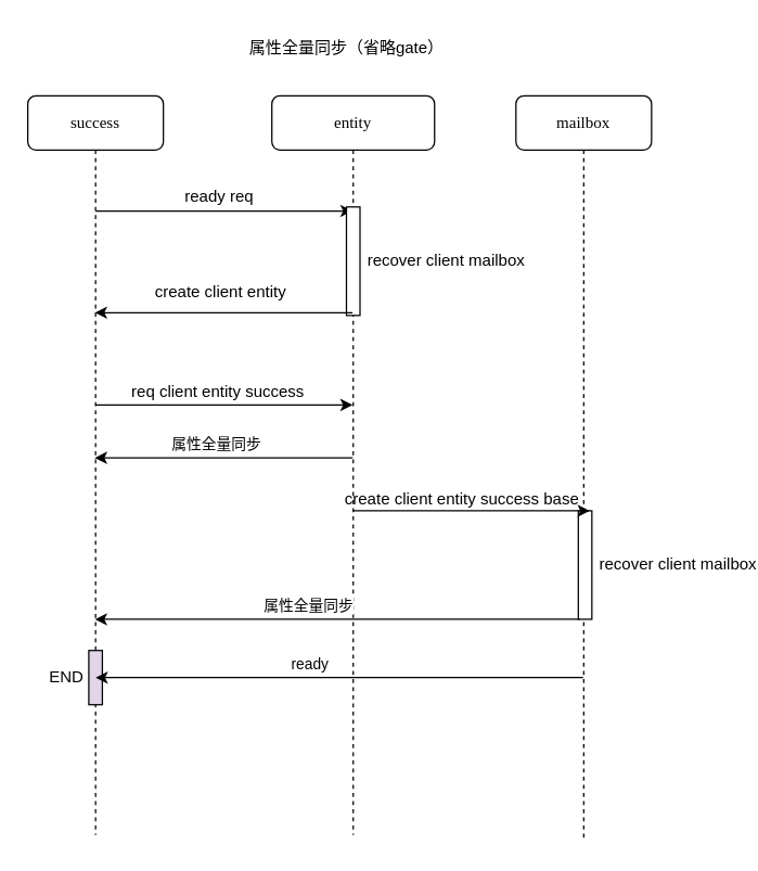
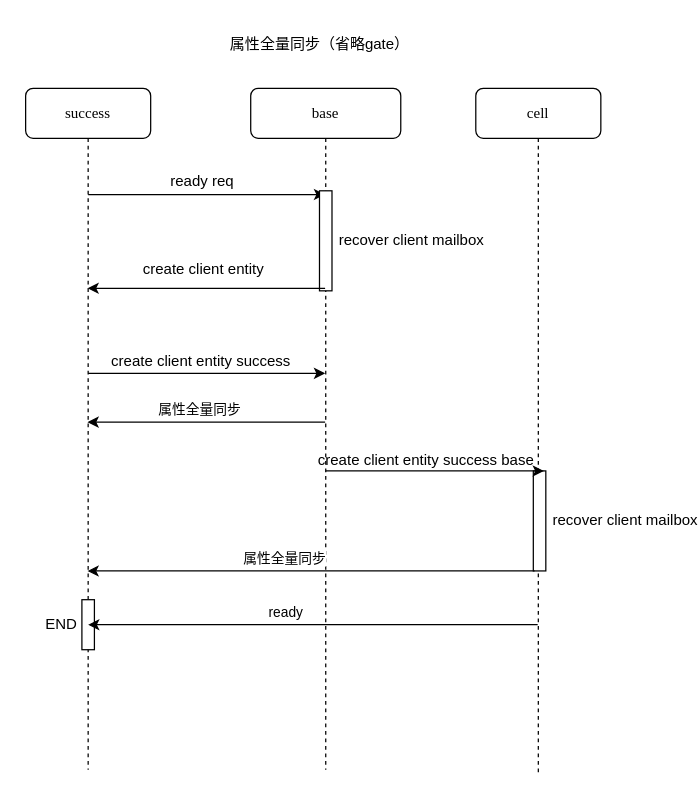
- <mxCell id="5" value="entity" style="shape=umlLifeline;perimeter=lifelinePerimeter;whiteSpace=wrap;html=1;container=1;collapsible=0;recursiveResize=0;outlineConnect=0;rounded=1;shadow=0;comic=0;labelBackgroundColor=none;strokeWidth=1;fontFamily=Verdana;fontSize=12;align=center;" parent="1" vertex="1"><mxGeometry x="200" y="70" width="120" height="545" as="geometry" /></mxCell>
+ <mxCell id="5" value="base" style="shape=umlLifeline;perimeter=lifelinePerimeter;whiteSpace=wrap;html=1;container=1;collapsible=0;recursiveResize=0;outlineConnect=0;rounded=1;shadow=0;comic=0;labelBackgroundColor=none;strokeWidth=1;fontFamily=Verdana;fontSize=12;align=center;" parent="1" vertex="1"><mxGeometry x="200" y="70" width="120" height="545" as="geometry" /></mxCell>
- <mxCell id="10" value="mailbox" style="shape=umlLifeline;perimeter=lifelinePerimeter;whiteSpace=wrap;html=1;container=1;collapsible=0;recursiveResize=0;outlineConnect=0;rounded=1;shadow=0;comic=0;labelBackgroundColor=none;strokeWidth=1;fontFamily=Verdana;fontSize=12;align=center;" parent="1" vertex="1"><mxGeometry x="380" y="70" width="100" height="550" as="geometry" /></mxCell>
+ <mxCell id="10" value="cell" style="shape=umlLifeline;perimeter=lifelinePerimeter;whiteSpace=wrap;html=1;container=1;collapsible=0;recursiveResize=0;outlineConnect=0;rounded=1;shadow=0;comic=0;labelBackgroundColor=none;strokeWidth=1;fontFamily=Verdana;fontSize=12;align=center;" parent="1" vertex="1"><mxGeometry x="380" y="70" width="100" height="550" as="geometry" /></mxCell>
- <mxCell id="16" value="req client entity success" style="text;html=1;align=center;verticalAlign=middle;resizable=0;points=[];autosize=1;strokeColor=none;fillColor=none;" vertex="1" parent="1"><mxGeometry x="75" y="274" width="170" height="30" as="geometry" /></mxCell>
+ <mxCell id="16" value="create client entity success" style="text;html=1;align=center;verticalAlign=middle;resizable=0;points=[];autosize=1;strokeColor=none;fillColor=none;" vertex="1" parent="1"><mxGeometry x="75" y="274" width="170" height="30" as="geometry" /></mxCell>
- <mxCell id="4" value="END&amp;nbsp; &amp;nbsp; &amp;nbsp; &amp;nbsp; &amp;nbsp; &amp;nbsp; &amp;nbsp;" style="html=1;points=[];perimeter=orthogonalPerimeter;fillColor=#e1d5e7;" vertex="1" parent="2"><mxGeometry x="45" y="409" width="10" height="40" as="geometry" /></mxCell>
+ <mxCell id="4" value="END&amp;nbsp; &amp;nbsp; &amp;nbsp; &amp;nbsp; &amp;nbsp; &amp;nbsp; &amp;nbsp;" style="html=1;points=[];perimeter=orthogonalPerimeter;" vertex="1" parent="2"><mxGeometry x="45" y="409" width="10" height="40" as="geometry" /></mxCell>
